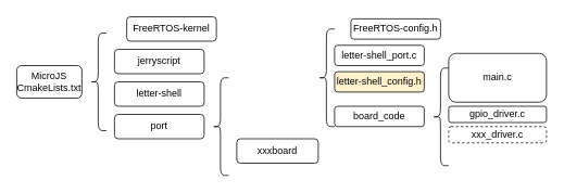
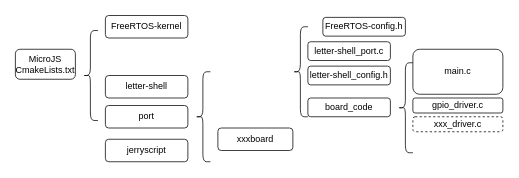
- <mxCell id="4" value="FreeRTOS-kernel" style="rounded=1;whiteSpace=wrap;html=1;" parent="1" vertex="1"><mxGeometry x="155" y="20" width="110" height="30" as="geometry" /></mxCell>
+ <mxCell id="4" value="FreeRTOS-kernel" style="rounded=1;whiteSpace=wrap;html=1;" parent="1" vertex="1"><mxGeometry x="140" y="20" width="110" height="30" as="geometry" /></mxCell>
- <mxCell id="5" value="jerryscript" style="rounded=1;whiteSpace=wrap;html=1;" parent="1" vertex="1"><mxGeometry x="140" y="60" width="110" height="30" as="geometry" /></mxCell>
+ <mxCell id="5" value="jerryscript" style="rounded=1;whiteSpace=wrap;html=1;" parent="1" vertex="1"><mxGeometry x="140" y="185" width="110" height="30" as="geometry" /></mxCell>
- <mxCell id="2" value="MicroJS&lt;div&gt;CmakeLists.txt&lt;/div&gt;" style="rounded=1;whiteSpace=wrap;html=1;" parent="1" vertex="1"><mxGeometry x="20" y="80" width="80" height="40" as="geometry" /></mxCell>
+ <mxCell id="2" value="MicroJS&lt;div&gt;CmakeLists.txt&lt;/div&gt;" style="rounded=1;whiteSpace=wrap;html=1;" parent="1" vertex="1"><mxGeometry x="20" y="65" width="80" height="40" as="geometry" /></mxCell>
- <mxCell id="13" value="letter-shell_config.h" style="rounded=1;whiteSpace=wrap;html=1;fillColor=#fff2cc;" parent="1" vertex="1"><mxGeometry x="410" y="87.5" width="110" height="25" as="geometry" /></mxCell>
+ <mxCell id="13" value="letter-shell_config.h" style="rounded=1;whiteSpace=wrap;html=1;" parent="1" vertex="1"><mxGeometry x="410" y="87.5" width="110" height="25" as="geometry" /></mxCell>
